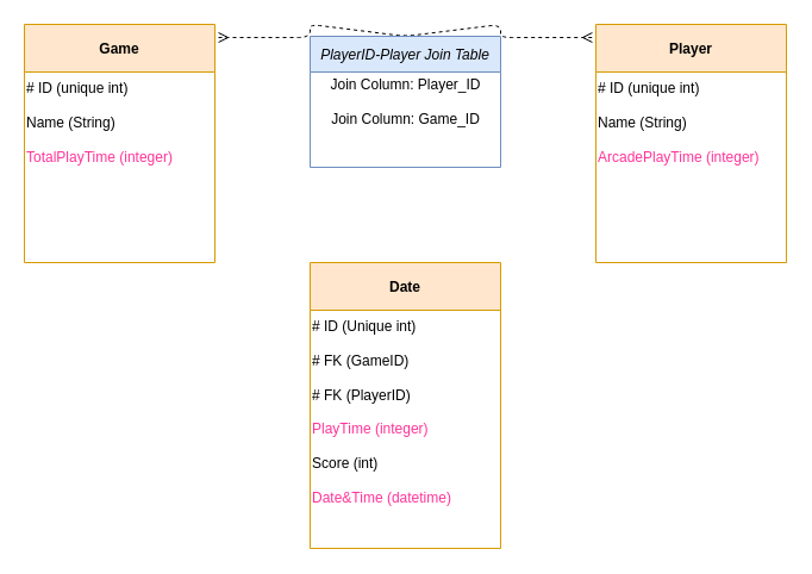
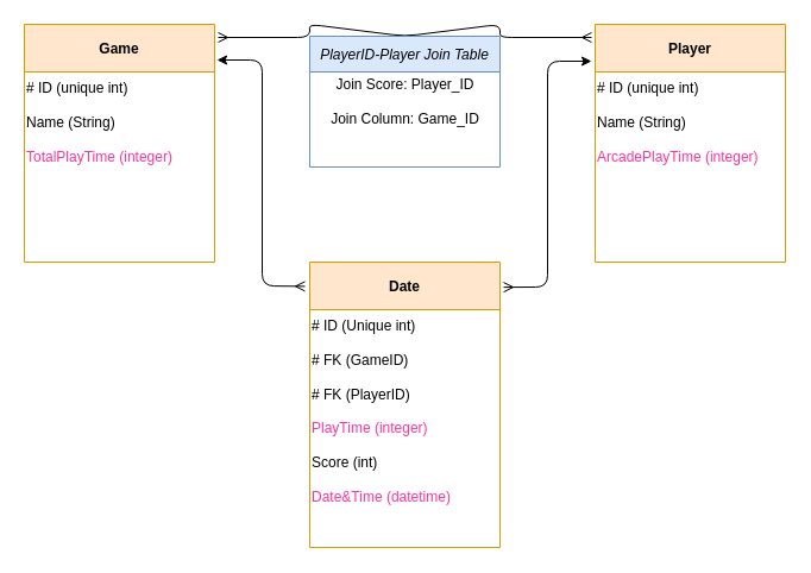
- <mxCell id="9" value="" style="endArrow=ERmany;startArrow=ERmany;html=1;exitX=1.019;exitY=0.055;exitDx=0;exitDy=0;exitPerimeter=0;entryX=-0.019;entryY=0.055;entryDx=0;entryDy=0;entryPerimeter=0;endFill=0;startFill=0;dashed=1;" parent="1" source="2" target="6" edge="1"><mxGeometry width="50" height="50" relative="1" as="geometry"><mxPoint x="250" y="280" as="sourcePoint" /><mxPoint x="300" y="230" as="targetPoint" /><Array as="points"><mxPoint x="260" y="31" /><mxPoint x="260" y="20" /><mxPoint x="340" y="30" /><mxPoint x="420" y="20" /><mxPoint x="420" y="31" /></Array></mxGeometry></mxCell>
+ <mxCell id="9" value="" style="endArrow=ERmany;startArrow=ERmany;html=1;exitX=1.019;exitY=0.055;exitDx=0;exitDy=0;exitPerimeter=0;entryX=-0.019;entryY=0.055;entryDx=0;entryDy=0;entryPerimeter=0;endFill=0;startFill=0;" parent="1" source="2" target="6" edge="1"><mxGeometry width="50" height="50" relative="1" as="geometry"><mxPoint x="250" y="280" as="sourcePoint" /><mxPoint x="300" y="230" as="targetPoint" /><Array as="points"><mxPoint x="260" y="31" /><mxPoint x="260" y="20" /><mxPoint x="340" y="30" /><mxPoint x="420" y="20" /><mxPoint x="420" y="31" /></Array></mxGeometry></mxCell>
- <mxCell id="12" value="&lt;div&gt;Join Column: Player_ID&lt;/div&gt;&lt;div&gt;&lt;br&gt;&lt;/div&gt;&lt;div&gt;Join Column: Game_ID&lt;br&gt;&lt;/div&gt;" style="text;html=1;align=center;verticalAlign=middle;resizable=0;points=[];autosize=1;" parent="11" vertex="1"><mxGeometry y="30" width="160" height="50" as="geometry" /></mxCell>
+ <mxCell id="12" value="&lt;div&gt;Join Score: Player_ID&lt;/div&gt;&lt;div&gt;&lt;br&gt;&lt;/div&gt;&lt;div&gt;Join Column: Game_ID&lt;br&gt;&lt;/div&gt;" style="text;html=1;align=center;verticalAlign=middle;resizable=0;points=[];autosize=1;" parent="11" vertex="1"><mxGeometry y="30" width="160" height="50" as="geometry" /></mxCell>
+ <mxCell id="8" value="" style="endArrow=ERmany;startArrow=classic;html=1;exitX=1.013;exitY=0.15;exitDx=0;exitDy=0;exitPerimeter=0;endFill=0;entryX=-0.025;entryY=0.085;entryDx=0;entryDy=0;entryPerimeter=0;" parent="1" source="2" target="4" edge="1"><mxGeometry width="50" height="50" relative="1" as="geometry"><mxPoint x="250" y="280" as="sourcePoint" /><mxPoint x="250" y="357" as="targetPoint" /><Array as="points"><mxPoint x="220" y="50" /><mxPoint x="220" y="240" /></Array></mxGeometry></mxCell>
+ <mxCell id="10" value="" style="endArrow=ERmany;startArrow=classic;html=1;exitX=-0.019;exitY=0.155;exitDx=0;exitDy=0;exitPerimeter=0;endFill=0;entryX=1.019;entryY=0.088;entryDx=0;entryDy=0;entryPerimeter=0;" parent="1" source="6" target="4" edge="1"><mxGeometry width="50" height="50" relative="1" as="geometry"><mxPoint x="400" y="50" as="sourcePoint" /><mxPoint x="430" y="160" as="targetPoint" /><Array as="points"><mxPoint x="460" y="51" /><mxPoint x="460" y="241" /></Array></mxGeometry></mxCell>
